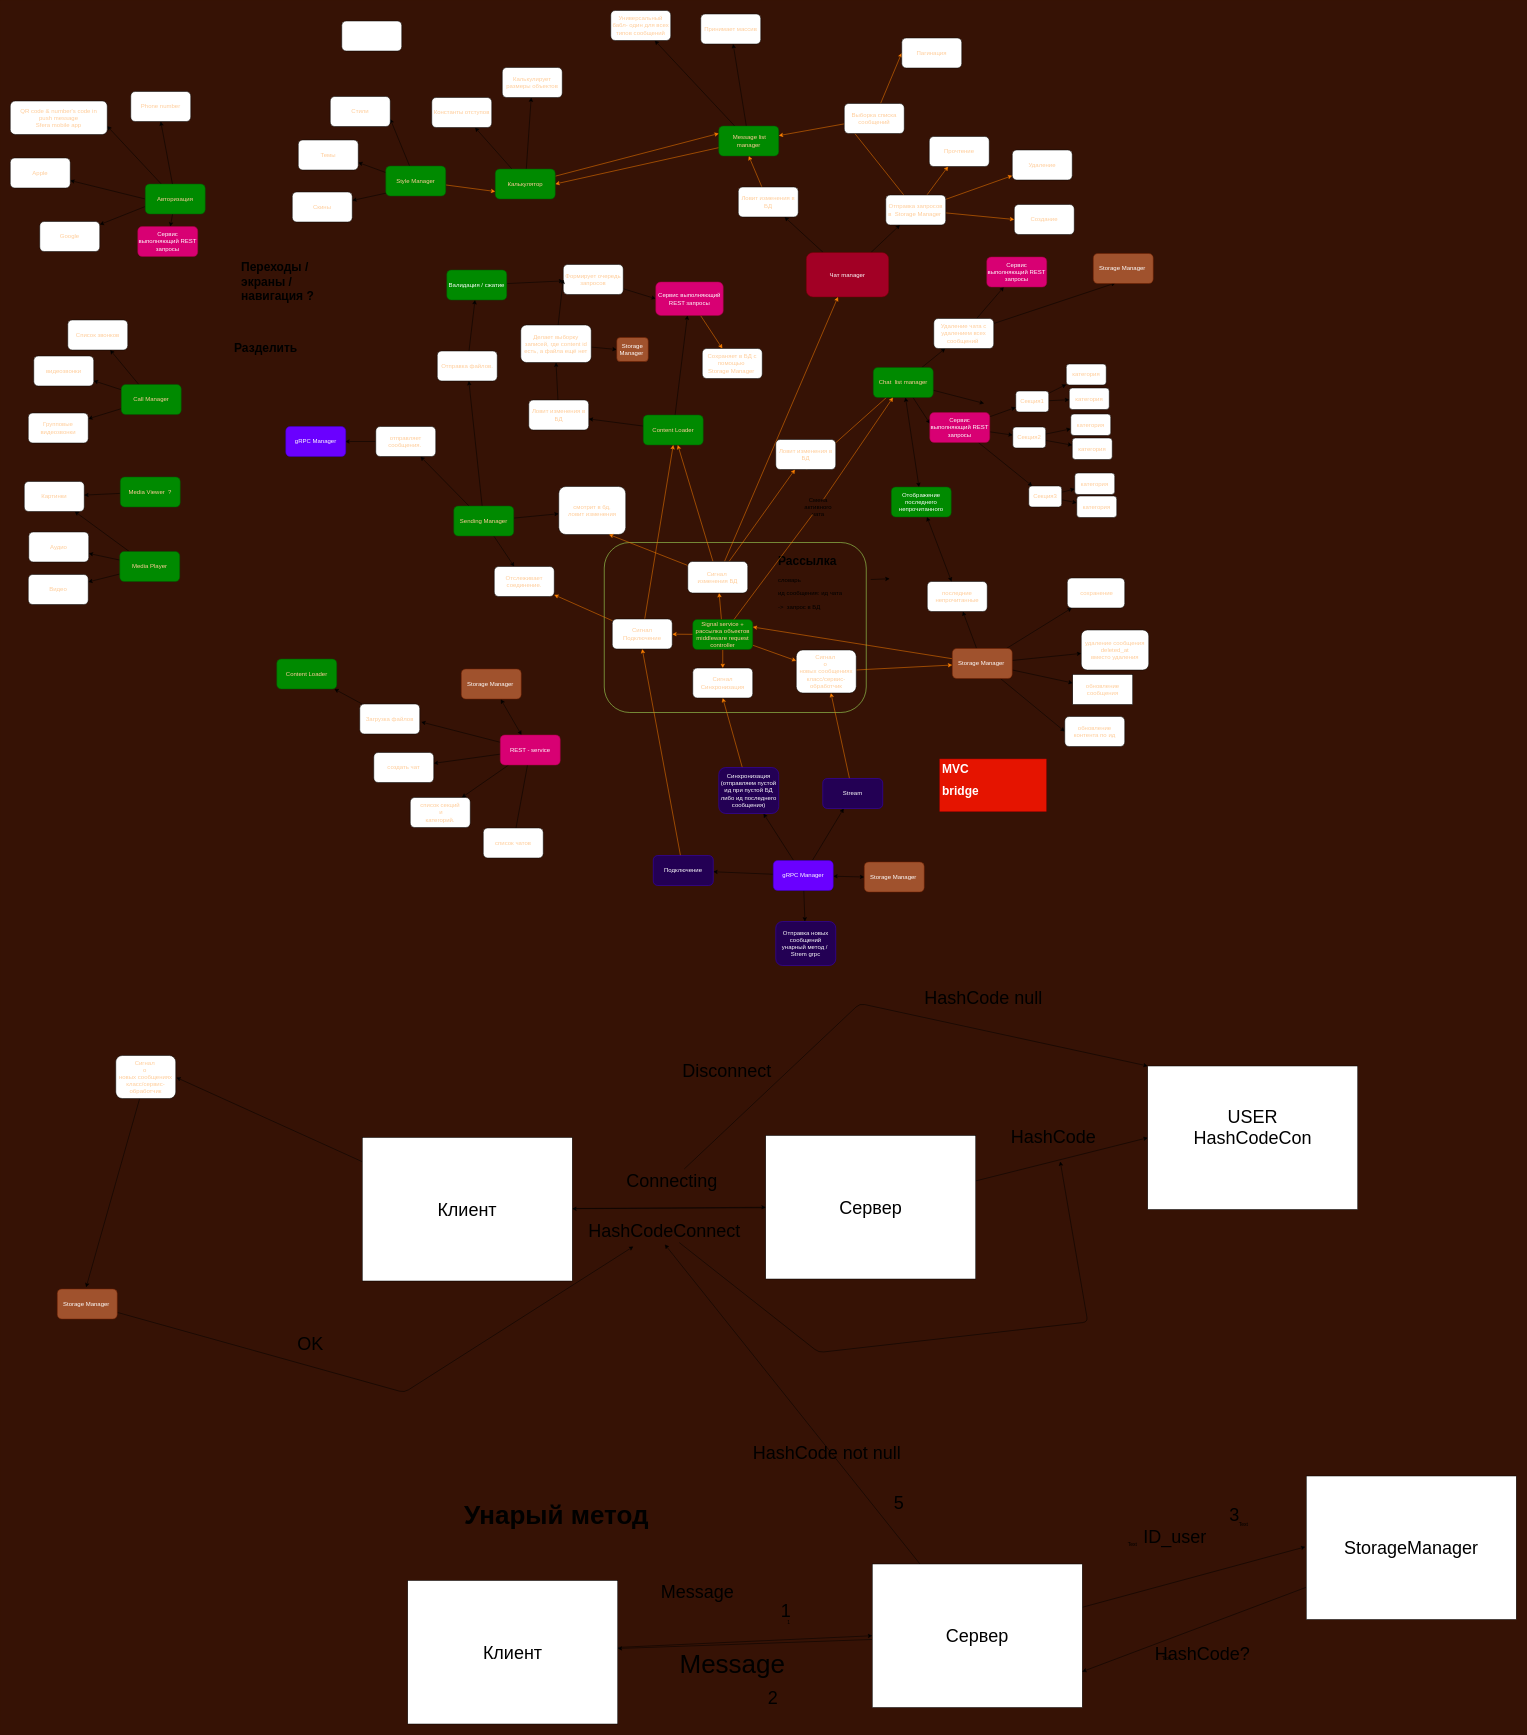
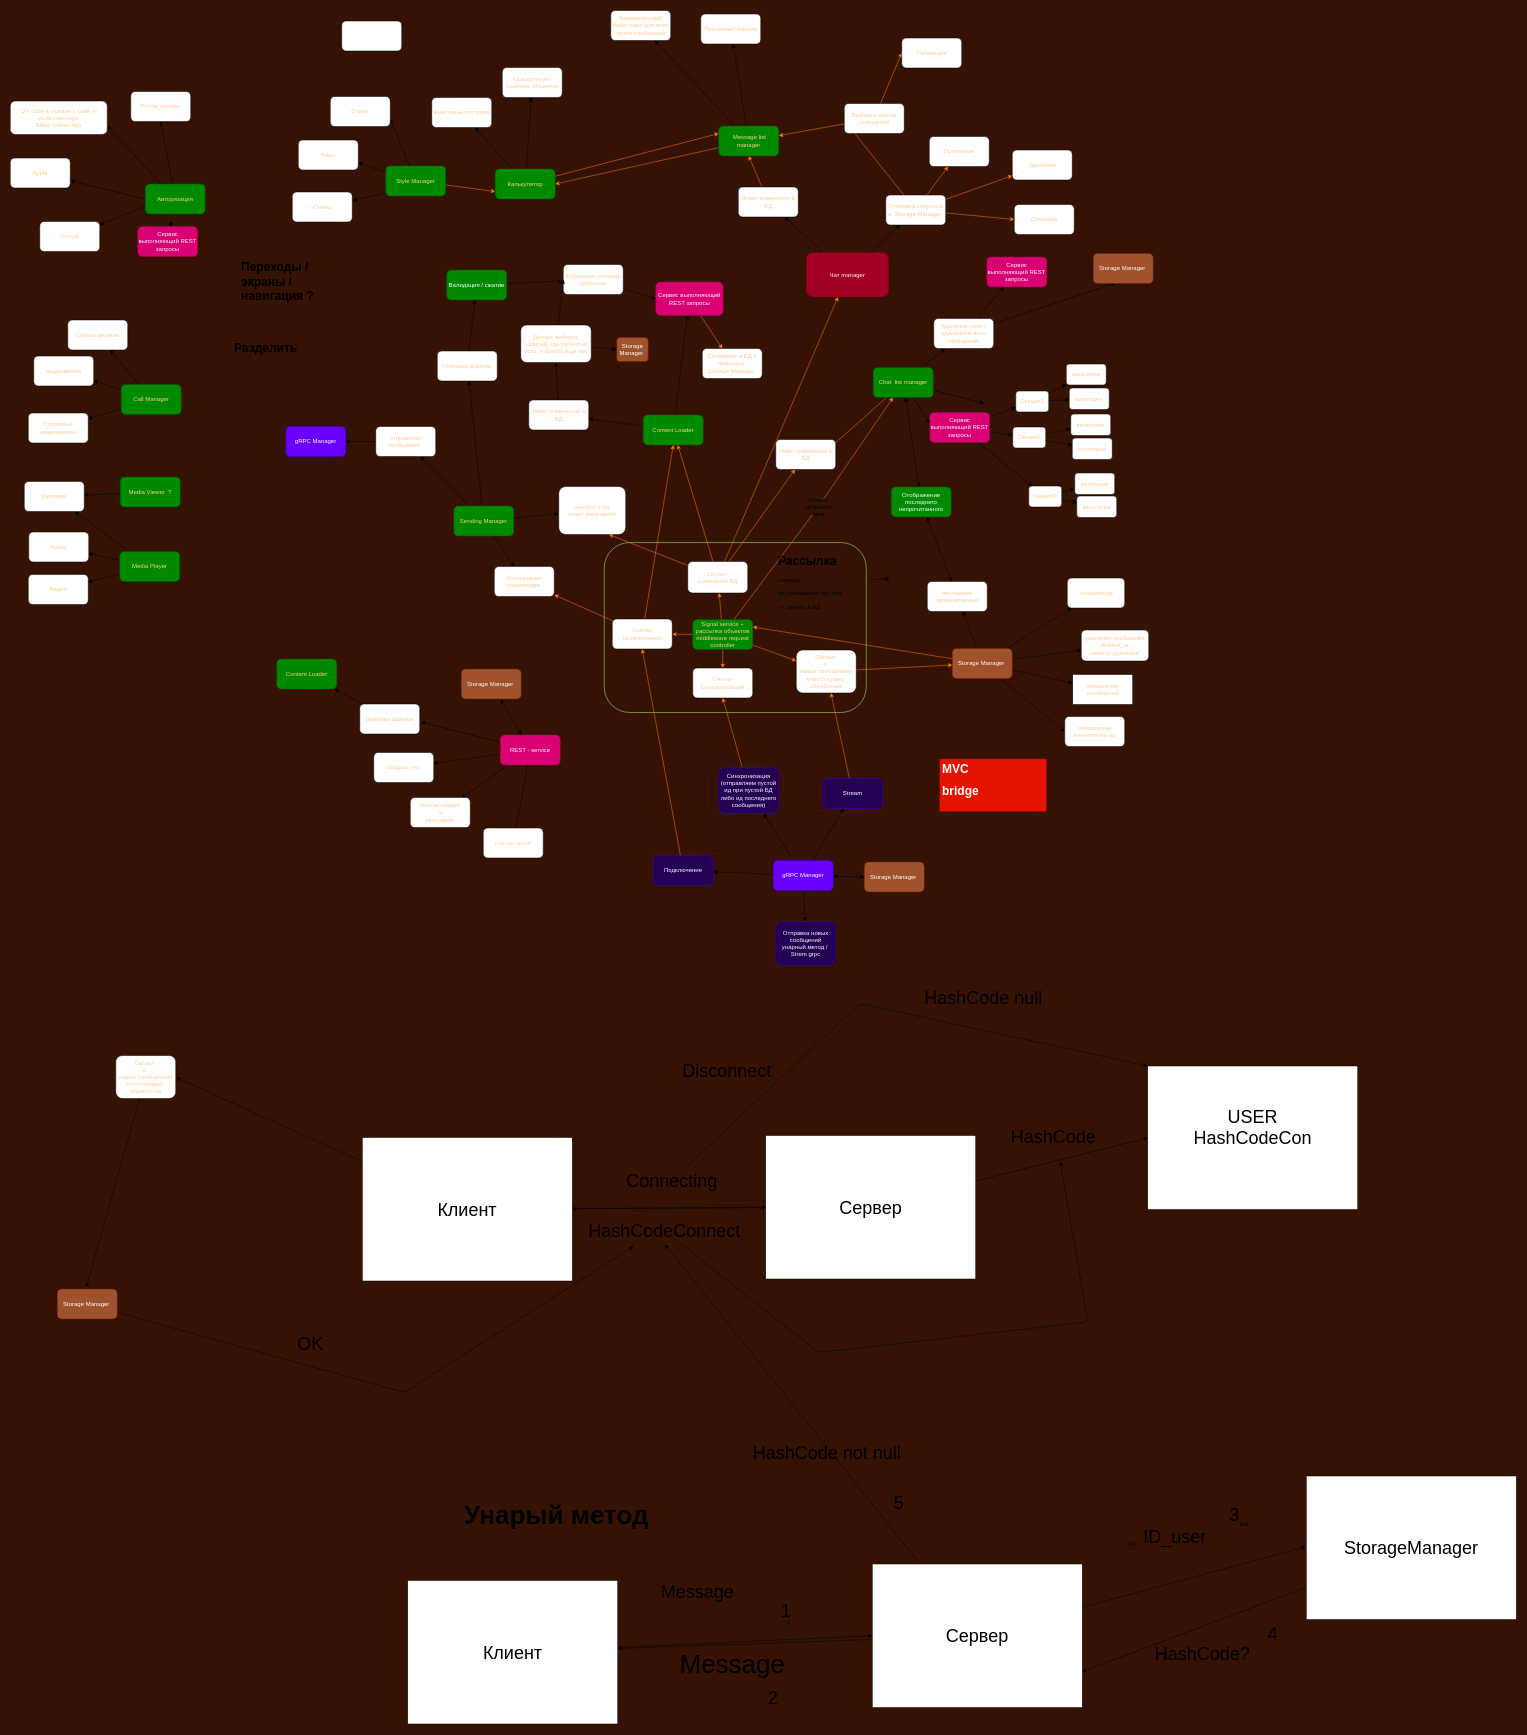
- <mxCell id="190" value="удаление сообщения&lt;br&gt;deleted_at &lt;br&gt;вместо удаления" style="rounded=1;whiteSpace=wrap;html=1;fontColor=#FFCC99;" parent="1" vertex="1"><mxGeometry x="2162" y="1259" width="135" height="80" as="geometry" /></mxCell>
+ <mxCell id="190" value="удаление сообщения&lt;br&gt;deleted_at &lt;br&gt;вместо удаления" style="rounded=1;whiteSpace=wrap;html=1;fontColor=#FFCC99;" parent="1" vertex="1"><mxGeometry x="2162" y="1259" width="135" height="62" as="geometry" /></mxCell>
+ <mxCell id="230" value="4" style="text;html=1;align=center;verticalAlign=middle;resizable=0;points=[];autosize=1;strokeColor=none;fillColor=none;fontSize=36;" parent="1" vertex="1"><mxGeometry x="2530" y="3242" width="30" height="47" as="geometry" /></mxCell>
